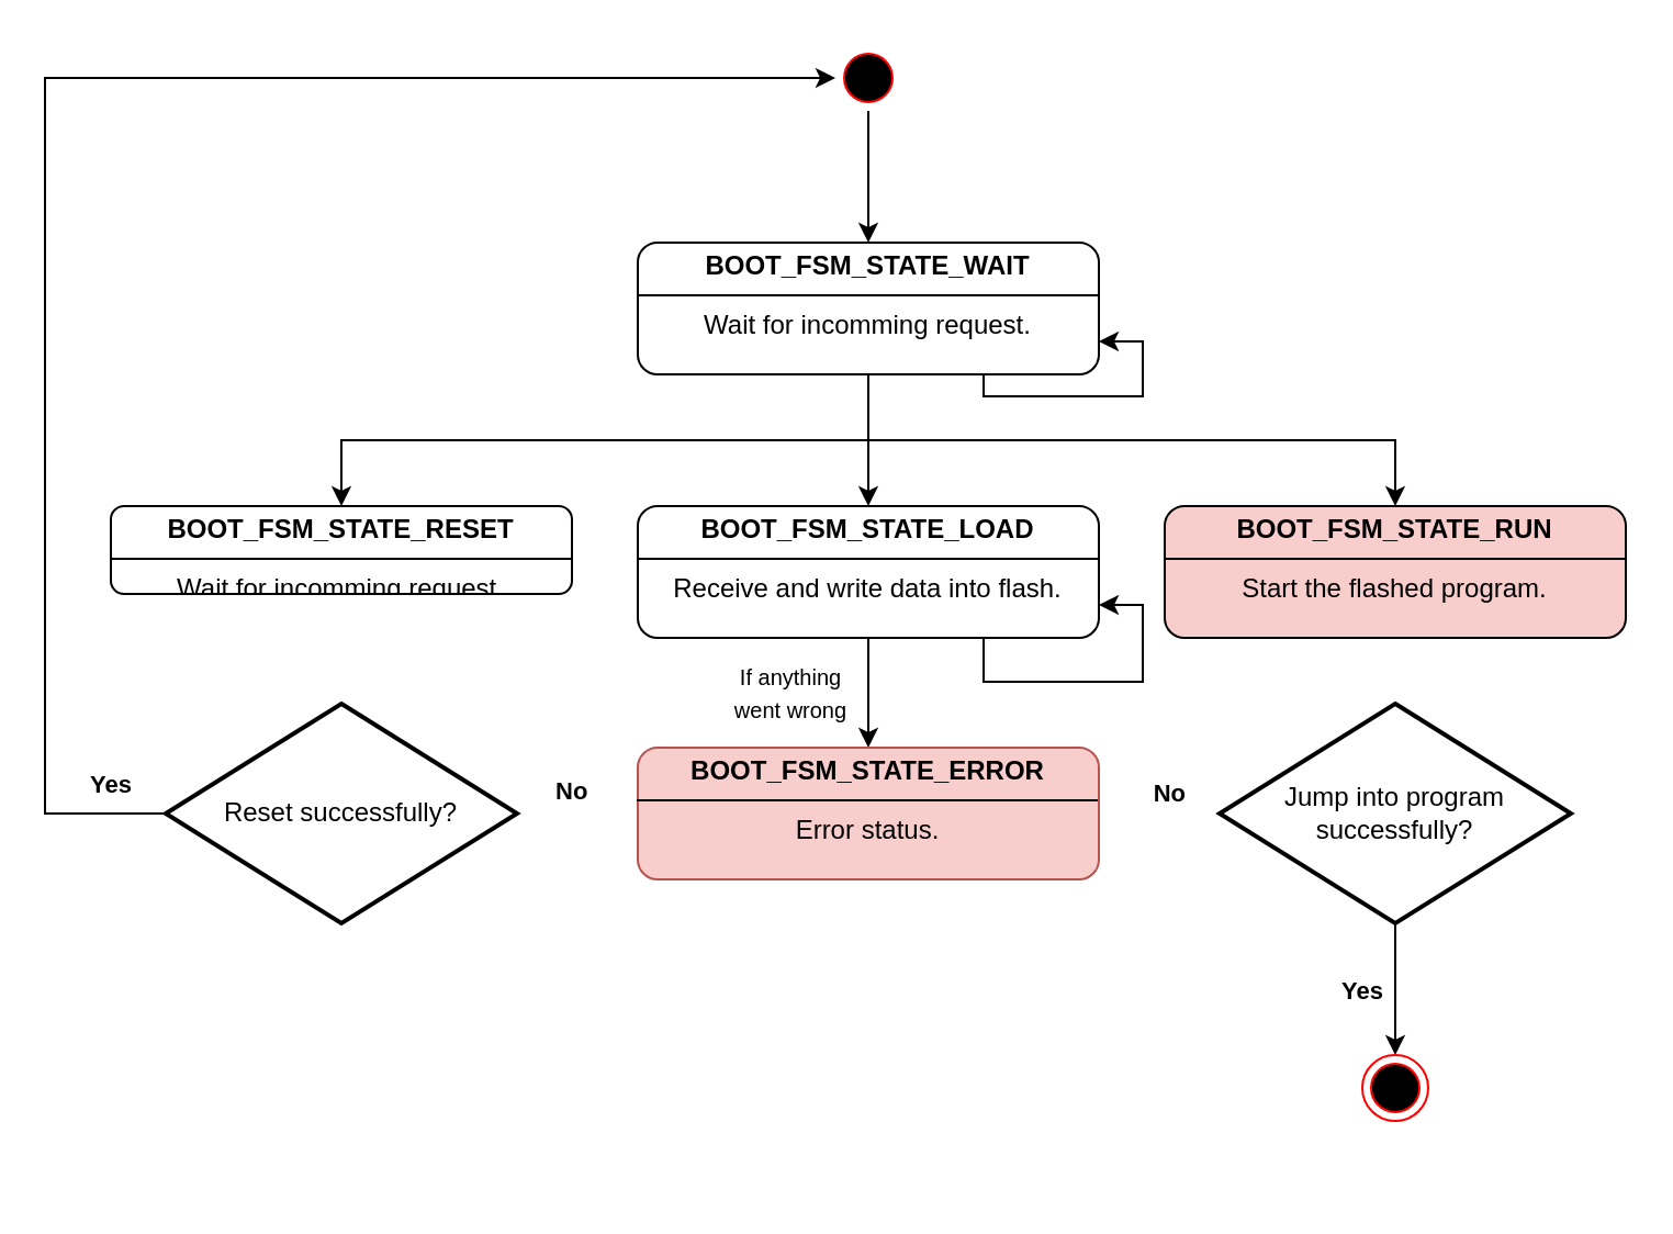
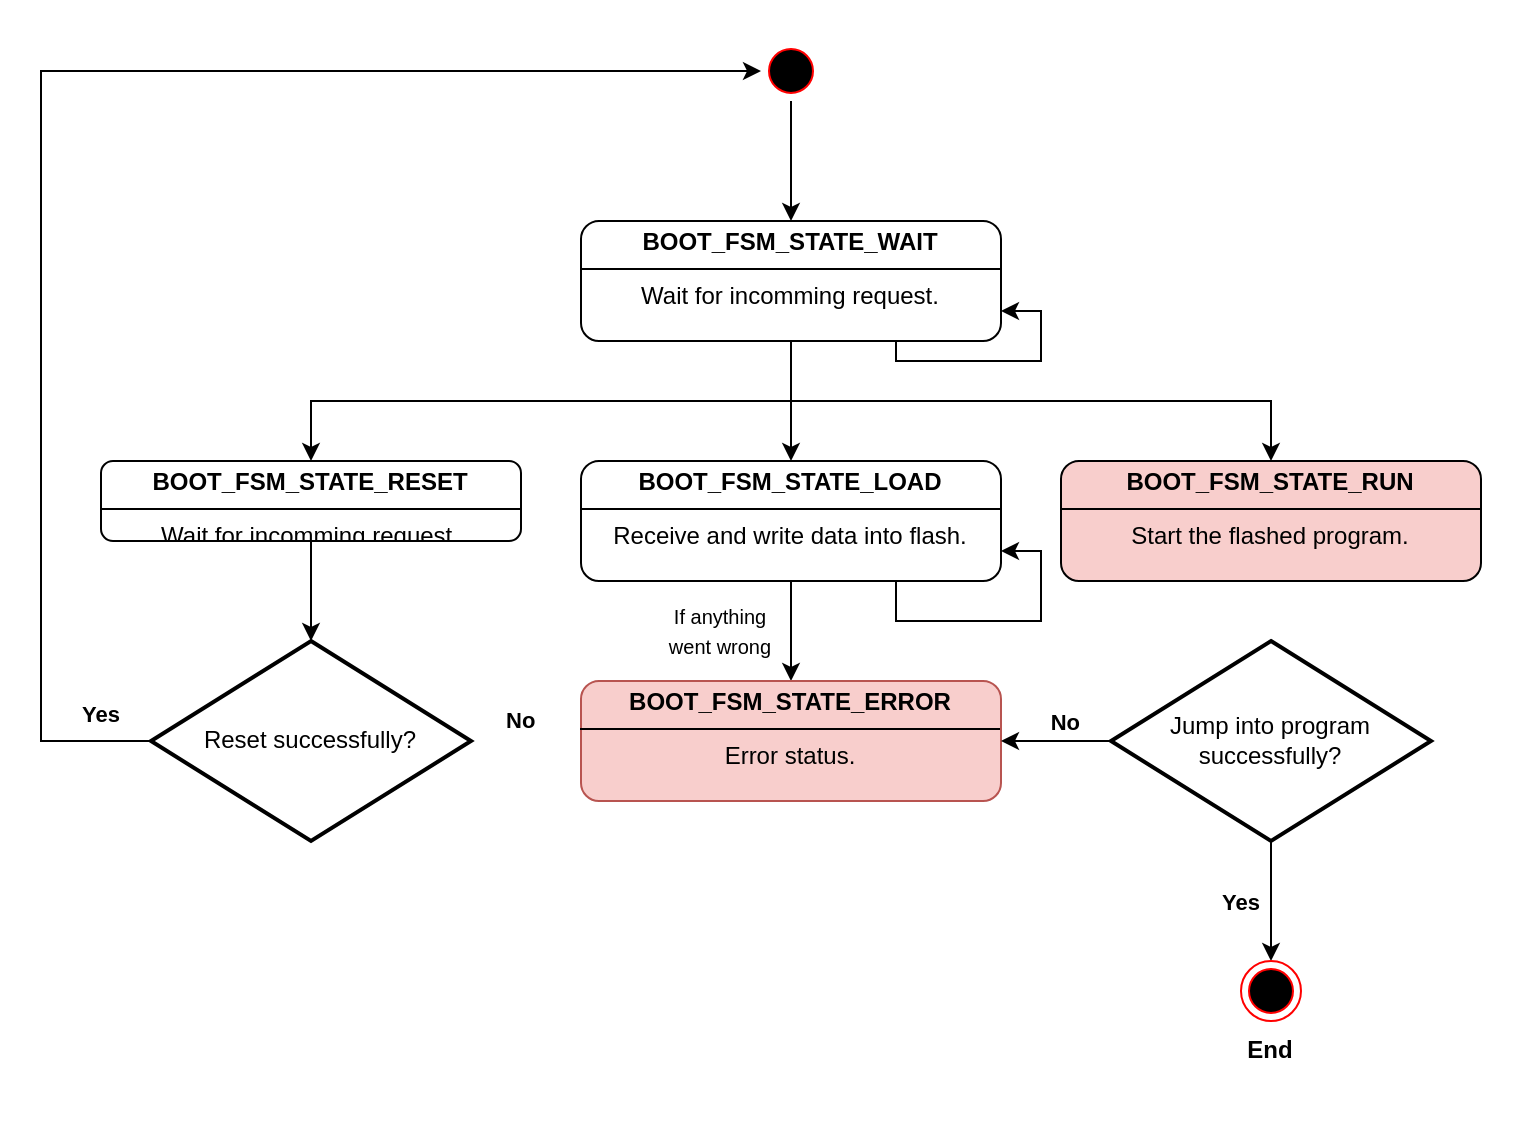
+ <mxCell id="24" style="edgeStyle=orthogonalEdgeStyle;rounded=0;orthogonalLoop=1;jettySize=auto;html=1;exitX=0.5;exitY=1;exitDx=0;exitDy=0;entryX=0.5;entryY=0;entryDx=0;entryDy=0;entryPerimeter=0;" parent="1" source="21" target="20" edge="1"><mxGeometry relative="1" as="geometry" /></mxCell>
+ <mxCell id="11" style="edgeStyle=orthogonalEdgeStyle;rounded=0;orthogonalLoop=1;jettySize=auto;html=1;exitX=0;exitY=0.5;exitDx=0;exitDy=0;exitPerimeter=0;entryX=1;entryY=0.5;entryDx=0;entryDy=0;" parent="1" source="14" target="8" edge="1"><mxGeometry relative="1" as="geometry" /></mxCell>
+ <mxCell id="16" value="&lt;b&gt;End&lt;/b&gt;" style="text;html=1;align=center;verticalAlign=middle;whiteSpace=wrap;rounded=0;" parent="1" vertex="1"><mxGeometry x="605" y="510" width="60" height="30" as="geometry" /></mxCell>
